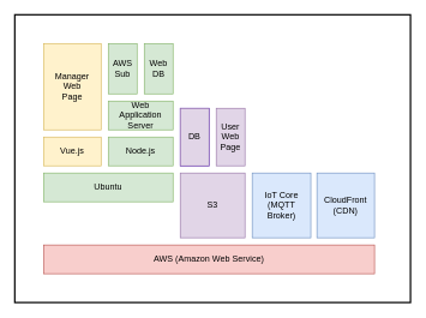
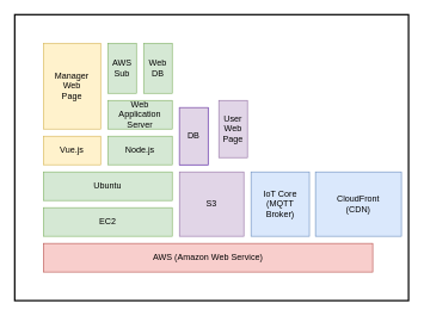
- <mxCell id="11" value="User&lt;br style=&quot;font-size: 12px;&quot;&gt;Web&lt;br style=&quot;font-size: 12px;&quot;&gt;Page" style="rounded=0;whiteSpace=wrap;html=1;fillColor=#e1d5e7;strokeColor=#9673a6;fontSize=12;" vertex="1" parent="1"><mxGeometry x="300" y="150" width="40" height="80" as="geometry" /></mxCell>
+ <mxCell id="11" value="User&lt;br style=&quot;font-size: 12px;&quot;&gt;Web&lt;br style=&quot;font-size: 12px;&quot;&gt;Page" style="rounded=0;whiteSpace=wrap;html=1;fillColor=#e1d5e7;strokeColor=#9673a6;fontSize=12;" vertex="1" parent="1"><mxGeometry x="305" y="140" width="40" height="80" as="geometry" /></mxCell>
- <mxCell id="6" value="CloudFront&lt;br style=&quot;font-size: 12px;&quot;&gt;(CDN)" style="rounded=0;whiteSpace=wrap;html=1;fillColor=#dae8fc;strokeColor=#6c8ebf;fontSize=12;" vertex="1" parent="1"><mxGeometry x="440" y="240" width="80" height="90" as="geometry" /></mxCell>
+ <mxCell id="6" value="CloudFront&lt;br style=&quot;font-size: 12px;&quot;&gt;(CDN)" style="rounded=0;whiteSpace=wrap;html=1;fillColor=#dae8fc;strokeColor=#6c8ebf;fontSize=12;" vertex="1" parent="1"><mxGeometry x="440" y="240" width="120" height="90" as="geometry" /></mxCell>
+ <mxCell id="7" value="&lt;font style=&quot;font-size: 12px;&quot;&gt;EC2&lt;/font&gt;" style="rounded=0;whiteSpace=wrap;html=1;fillColor=#d5e8d4;strokeColor=#82b366;fontSize=12;" vertex="1" parent="1"><mxGeometry x="60" y="290" width="180" height="40" as="geometry" /></mxCell>
